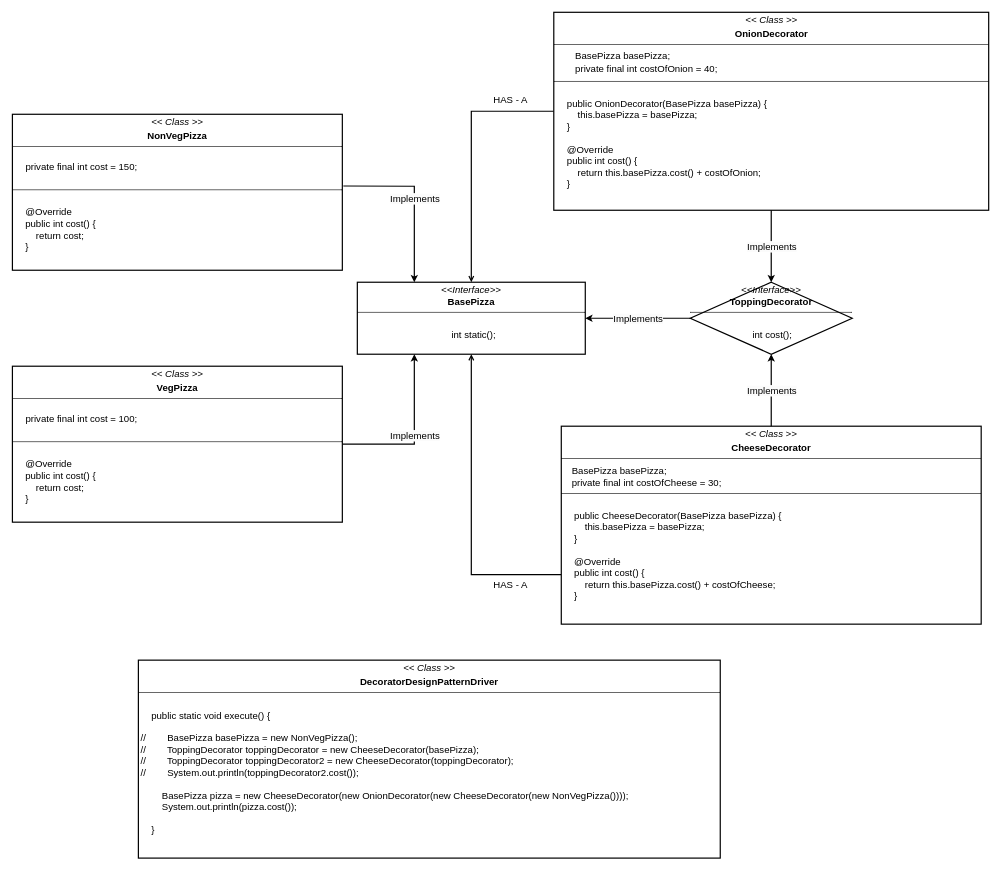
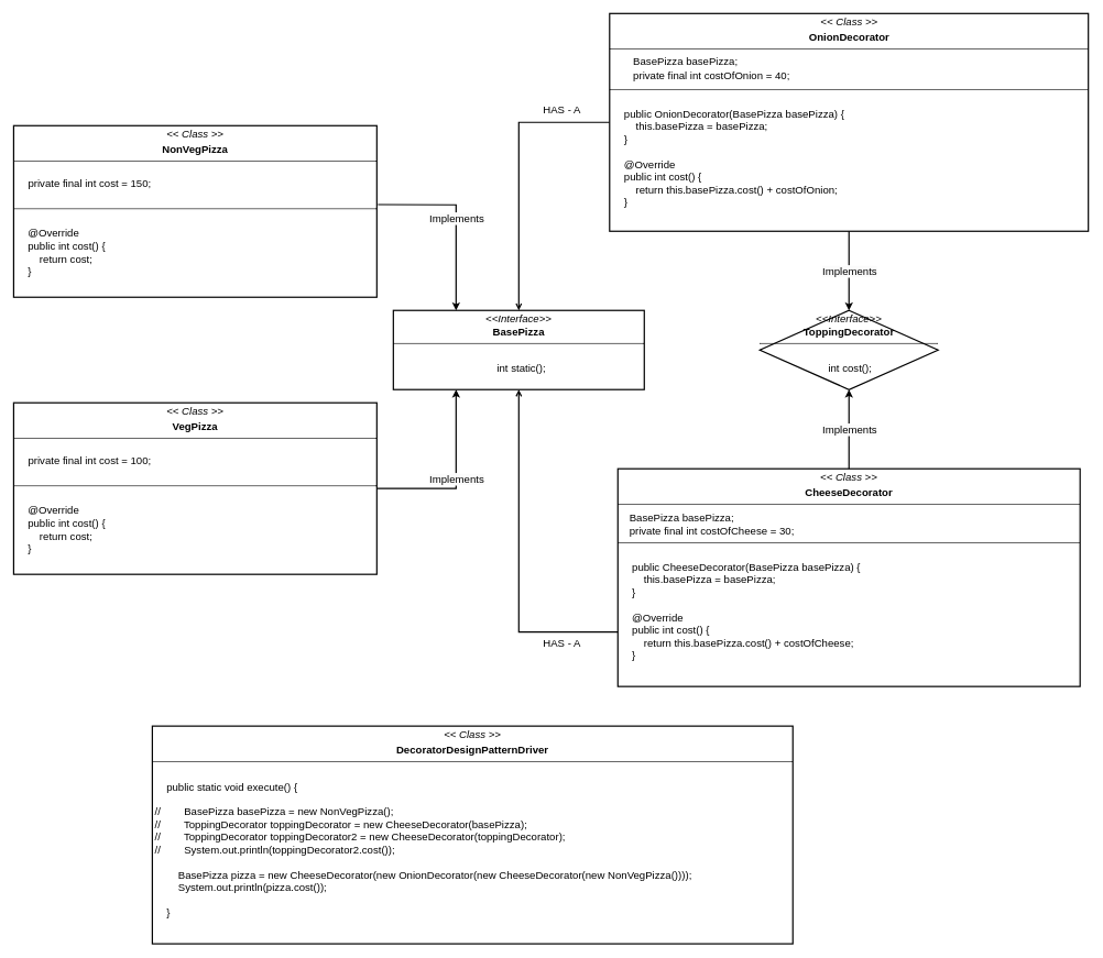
- <mxCell id="22" value="" style="endArrow=classic;html=1;rounded=0;strokeWidth=2;entryX=1;entryY=0.5;entryDx=0;entryDy=0;exitX=0;exitY=0.5;exitDx=0;exitDy=0;" parent="1" source="5" target="2" edge="1"><mxGeometry relative="1" as="geometry"><mxPoint x="1270" y="230" as="sourcePoint" /><mxPoint x="1270" as="targetPoint" y="410" /></mxGeometry></mxCell>
- <mxCell id="23" value="&lt;span style=&quot;font-size: 16px; background-color: rgb(251, 251, 251);&quot;&gt;Implements&lt;/span&gt;" style="edgeLabel;resizable=0;html=1;;align=center;verticalAlign=middle;" parent="22" connectable="0" vertex="1"><mxGeometry relative="1" as="geometry" /></mxCell>
